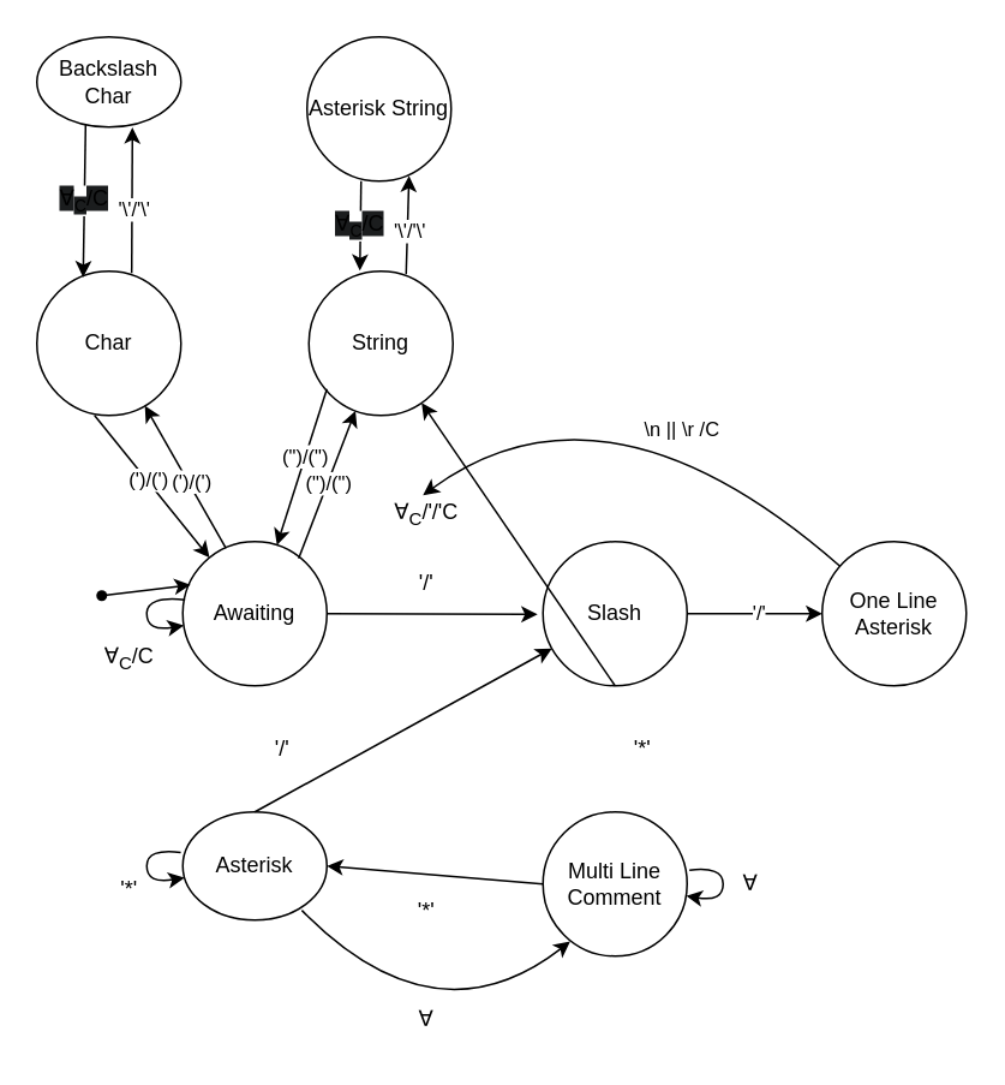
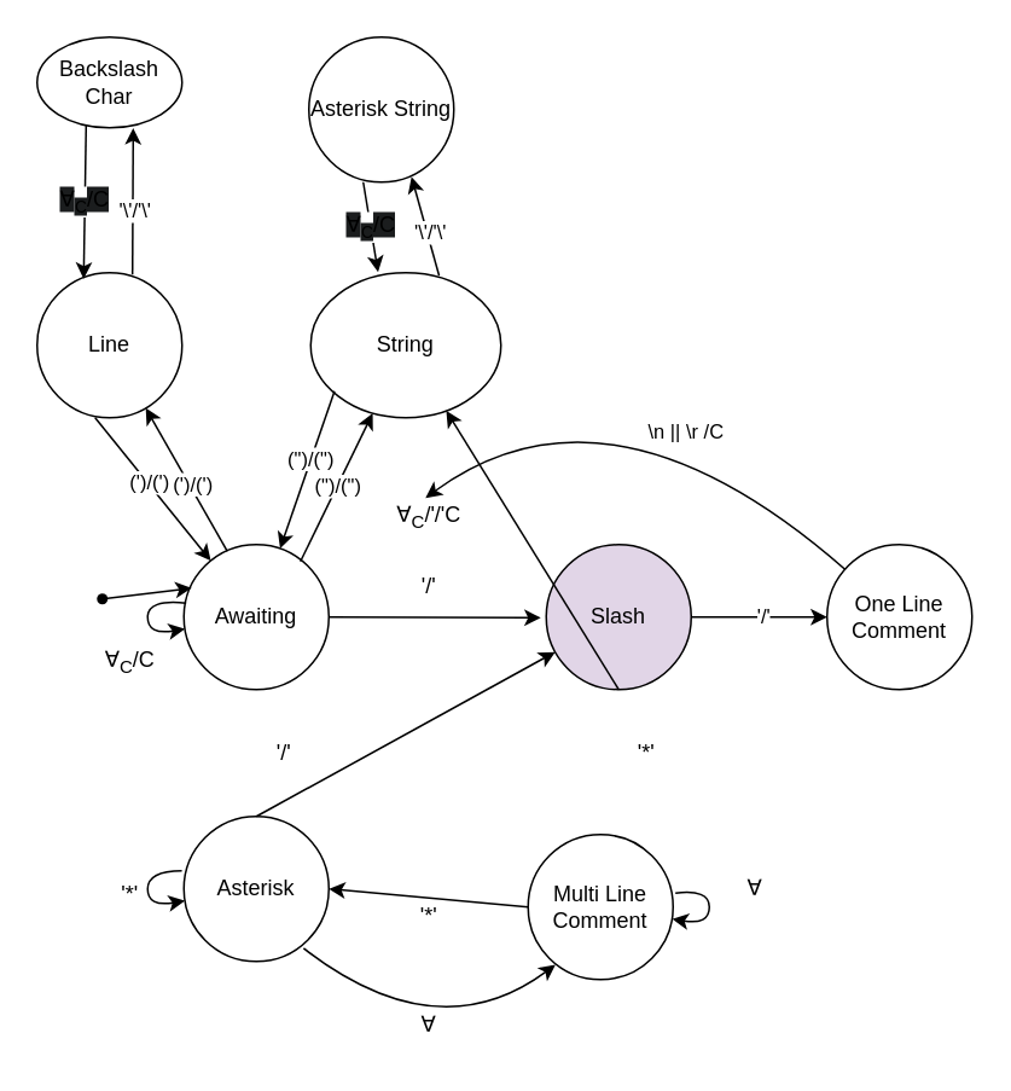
- <mxCell id="25" value="Char" style="ellipse;whiteSpace=wrap;html=1;aspect=fixed;" vertex="1" parent="1"><mxGeometry x="20" y="150" width="80" height="80" as="geometry" /></mxCell>
+ <mxCell id="25" value="Line" style="ellipse;whiteSpace=wrap;html=1;aspect=fixed;" vertex="1" parent="1"><mxGeometry x="20" y="150" width="80" height="80" as="geometry" /></mxCell>
- <mxCell id="26" value="String" style="ellipse;whiteSpace=wrap;html=1;aspect=fixed;" vertex="1" parent="1"><mxGeometry x="171" y="150" width="80" height="80" as="geometry" /></mxCell>
+ <mxCell id="26" value="String" style="ellipse;whiteSpace=wrap;html=1;aspect=fixed;" vertex="1" parent="1"><mxGeometry x="171" y="150" width="105" height="80" as="geometry" /></mxCell>
- <mxCell id="5" value="Slash" style="ellipse;whiteSpace=wrap;html=1;aspect=fixed;" parent="1" vertex="1"><mxGeometry x="301" y="300" width="80" height="80" as="geometry" /></mxCell>
+ <mxCell id="5" value="Slash" style="ellipse;whiteSpace=wrap;html=1;aspect=fixed;fillColor=#e1d5e7;" parent="1" vertex="1"><mxGeometry x="301" y="300" width="80" height="80" as="geometry" /></mxCell>
- <mxCell id="45" value="One Line Asterisk" style="ellipse;whiteSpace=wrap;html=1;aspect=fixed;" vertex="1" parent="1"><mxGeometry x="456" y="300" width="80" height="80" as="geometry" /></mxCell>
+ <mxCell id="45" value="One Line Comment" style="ellipse;whiteSpace=wrap;html=1;aspect=fixed;" vertex="1" parent="1"><mxGeometry x="456" y="300" width="80" height="80" as="geometry" /></mxCell>
- <mxCell id="4" value="Asterisk" style="ellipse;whiteSpace=wrap;html=1;aspect=fixed;" parent="1" vertex="1"><mxGeometry x="101" y="450" width="80" height="60" as="geometry" /></mxCell>
+ <mxCell id="4" value="Asterisk" style="ellipse;whiteSpace=wrap;html=1;aspect=fixed;" parent="1" vertex="1"><mxGeometry x="101" y="450" width="80" height="80" as="geometry" /></mxCell>
- <mxCell id="3" value="Multi Line Comment" style="ellipse;whiteSpace=wrap;html=1;aspect=fixed;" parent="1" vertex="1"><mxGeometry x="301" y="450" width="80" height="80" as="geometry" /></mxCell>
+ <mxCell id="3" value="Multi Line Comment" style="ellipse;whiteSpace=wrap;html=1;aspect=fixed;" parent="1" vertex="1"><mxGeometry x="291" y="460" width="80" height="80" as="geometry" /></mxCell>
